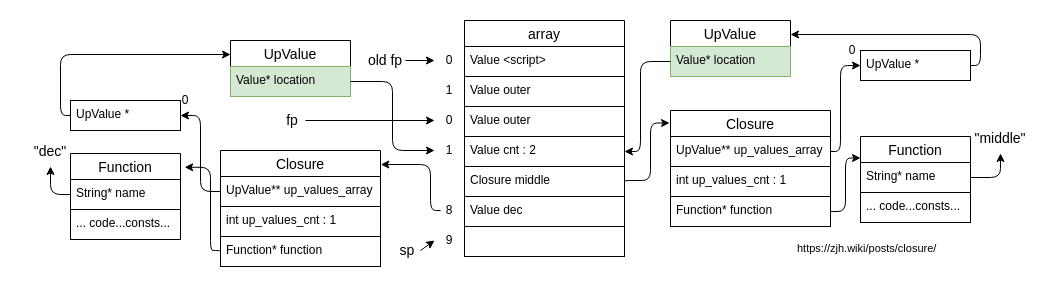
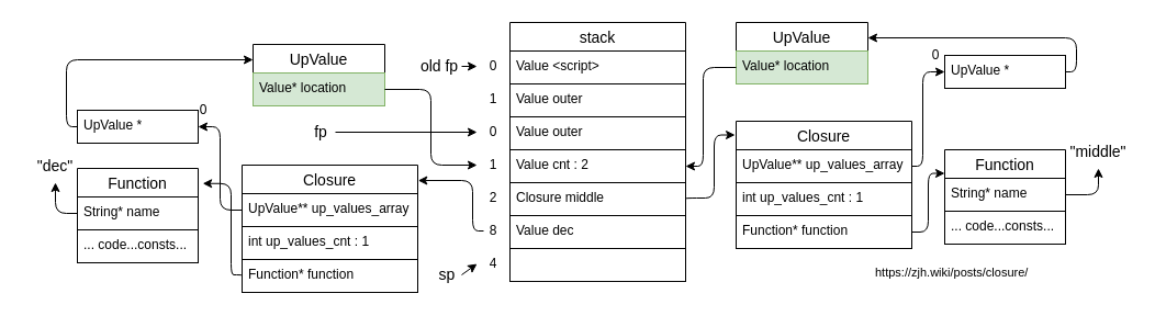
- <mxCell id="2" value="array" style="swimlane;fontStyle=0;childLayout=stackLayout;horizontal=1;startSize=26;horizontalStack=0;resizeParent=1;resizeParentMax=0;resizeLast=0;collapsible=0;marginBottom=0;align=center;fontSize=14;expand=1;treeFolding=0;noLabel=0;allowArrows=1;dropTarget=1;" parent="1" vertex="1"><mxGeometry x="464" y="20" width="160" height="236" as="geometry"><mxRectangle x="200" y="220" width="60" height="30" as="alternateBounds" /></mxGeometry></mxCell>
+ <mxCell id="2" value="stack" style="swimlane;fontStyle=0;childLayout=stackLayout;horizontal=1;startSize=26;horizontalStack=0;resizeParent=1;resizeParentMax=0;resizeLast=0;collapsible=0;marginBottom=0;align=center;fontSize=14;expand=1;treeFolding=0;noLabel=0;allowArrows=1;dropTarget=1;" parent="1" vertex="1"><mxGeometry x="464" y="20" width="160" height="236" as="geometry"><mxRectangle x="200" y="220" width="60" height="30" as="alternateBounds" /></mxGeometry></mxCell>
- <mxCell id="40" value="&lt;font style=&quot;font-size: 14px;&quot;&gt;old fp&lt;/font&gt;" style="text;html=1;strokeColor=none;fillColor=none;align=center;verticalAlign=middle;whiteSpace=wrap;rounded=0;" parent="1" vertex="1"><mxGeometry x="365" y="45" width="40" height="30" as="geometry" /></mxCell>
+ <mxCell id="40" value="&lt;font style=&quot;font-size: 14px;&quot;&gt;old fp&lt;/font&gt;" style="text;html=1;strokeColor=none;fillColor=none;align=center;verticalAlign=middle;whiteSpace=wrap;rounded=0;" parent="1" vertex="1"><mxGeometry x="380" y="45" width="40" height="30" as="geometry" /></mxCell>
+ <mxCell id="34" value="2" style="text;html=1;strokeColor=none;fillColor=none;align=center;verticalAlign=middle;whiteSpace=wrap;rounded=0;" parent="1" vertex="1"><mxGeometry x="434" y="170" width="30" height="20" as="geometry" /></mxCell>
- <mxCell id="41" value="9" style="text;html=1;strokeColor=none;fillColor=none;align=center;verticalAlign=middle;whiteSpace=wrap;rounded=0;" vertex="1" parent="1"><mxGeometry x="434" y="230" width="30" height="20" as="geometry" /></mxCell>
+ <mxCell id="41" value="4" style="text;html=1;strokeColor=none;fillColor=none;align=center;verticalAlign=middle;whiteSpace=wrap;rounded=0;" vertex="1" parent="1"><mxGeometry x="434" y="230" width="30" height="20" as="geometry" /></mxCell>
